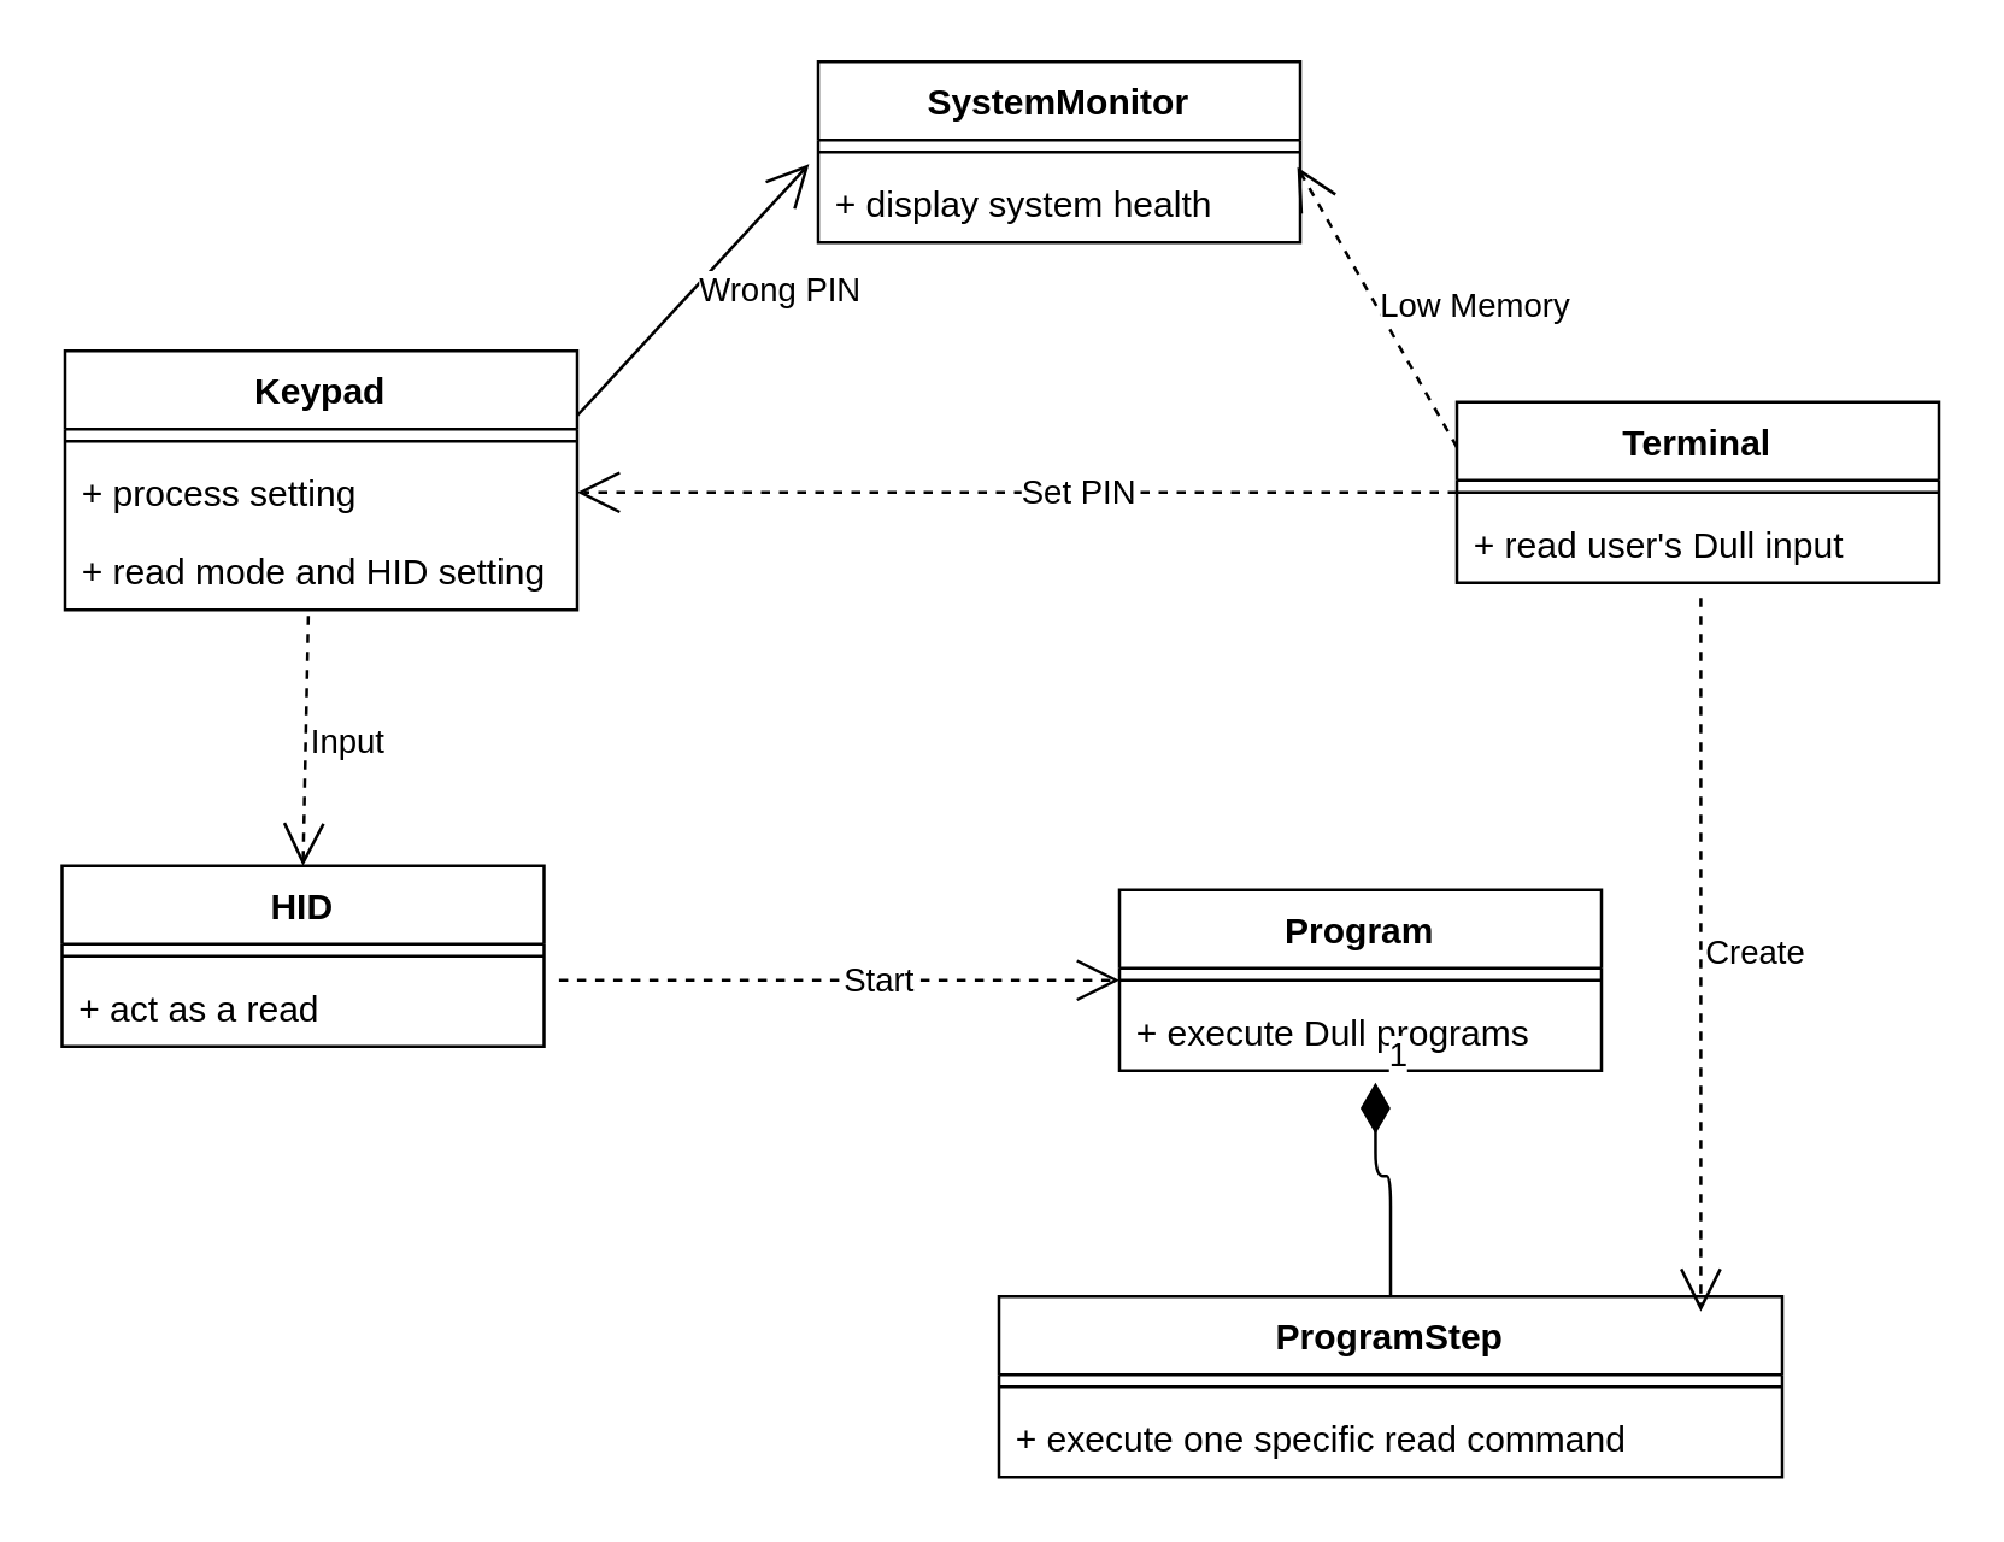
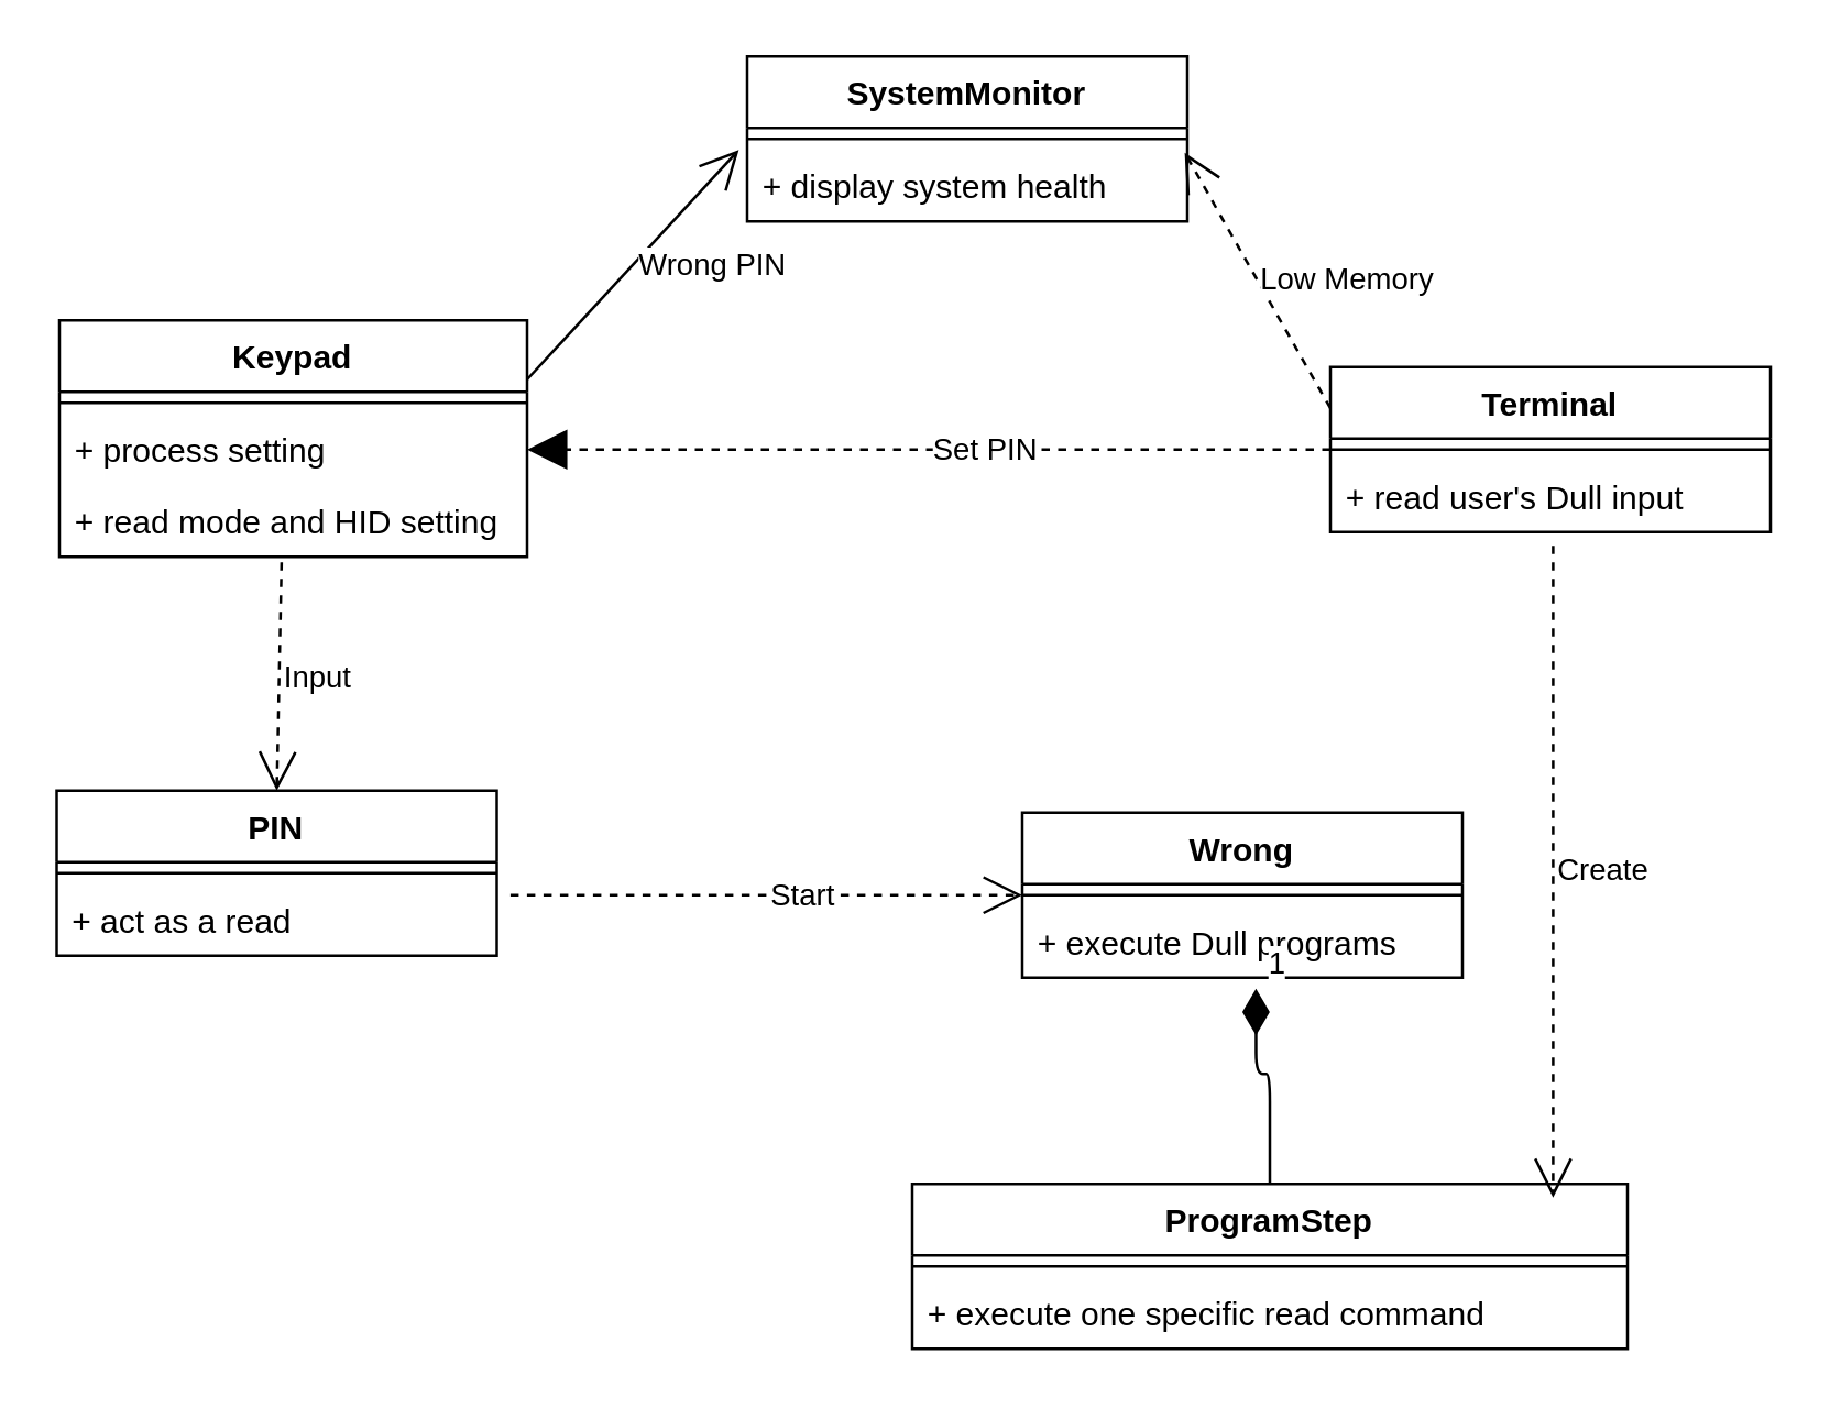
- <mxCell id="27" value="Set PIN" style="endArrow=open;endSize=12;dashed=1;html=1;align=left;entryX=1;entryY=0.5;entryDx=0;entryDy=0;exitX=0;exitY=0.5;exitDx=0;exitDy=0;" parent="1" source="2" target="7" edge="1"><mxGeometry width="160" relative="1" as="geometry"><mxPoint x="481" y="160" as="sourcePoint" /><mxPoint x="297.96" y="34" as="targetPoint" /></mxGeometry></mxCell>
+ <mxCell id="27" value="Set PIN" style="endArrow=block;endSize=12;dashed=1;html=1;align=left;entryX=1;entryY=0.5;entryDx=0;entryDy=0;exitX=0;exitY=0.5;exitDx=0;exitDy=0;" parent="1" source="2" target="7" edge="1"><mxGeometry width="160" relative="1" as="geometry"><mxPoint x="481" y="160" as="sourcePoint" /><mxPoint x="297.96" y="34" as="targetPoint" /></mxGeometry></mxCell>
- <mxCell id="9" value="HID" style="swimlane;fontStyle=1;align=center;verticalAlign=top;childLayout=stackLayout;horizontal=1;startSize=26;horizontalStack=0;resizeParent=1;resizeParentMax=0;resizeLast=0;collapsible=1;marginBottom=0;" parent="1" vertex="1"><mxGeometry x="20" y="287" width="160" height="60" as="geometry" /></mxCell>
+ <mxCell id="9" value="PIN" style="swimlane;fontStyle=1;align=center;verticalAlign=top;childLayout=stackLayout;horizontal=1;startSize=26;horizontalStack=0;resizeParent=1;resizeParentMax=0;resizeLast=0;collapsible=1;marginBottom=0;" parent="1" vertex="1"><mxGeometry x="20" y="287" width="160" height="60" as="geometry" /></mxCell>
- <mxCell id="15" value="Program" style="swimlane;fontStyle=1;align=center;verticalAlign=top;childLayout=stackLayout;horizontal=1;startSize=26;horizontalStack=0;resizeParent=1;resizeParentMax=0;resizeLast=0;collapsible=1;marginBottom=0;" parent="1" vertex="1"><mxGeometry x="371" y="295" width="160" height="60" as="geometry" /></mxCell>
+ <mxCell id="15" value="Wrong" style="swimlane;fontStyle=1;align=center;verticalAlign=top;childLayout=stackLayout;horizontal=1;startSize=26;horizontalStack=0;resizeParent=1;resizeParentMax=0;resizeLast=0;collapsible=1;marginBottom=0;" parent="1" vertex="1"><mxGeometry x="371" y="295" width="160" height="60" as="geometry" /></mxCell>
